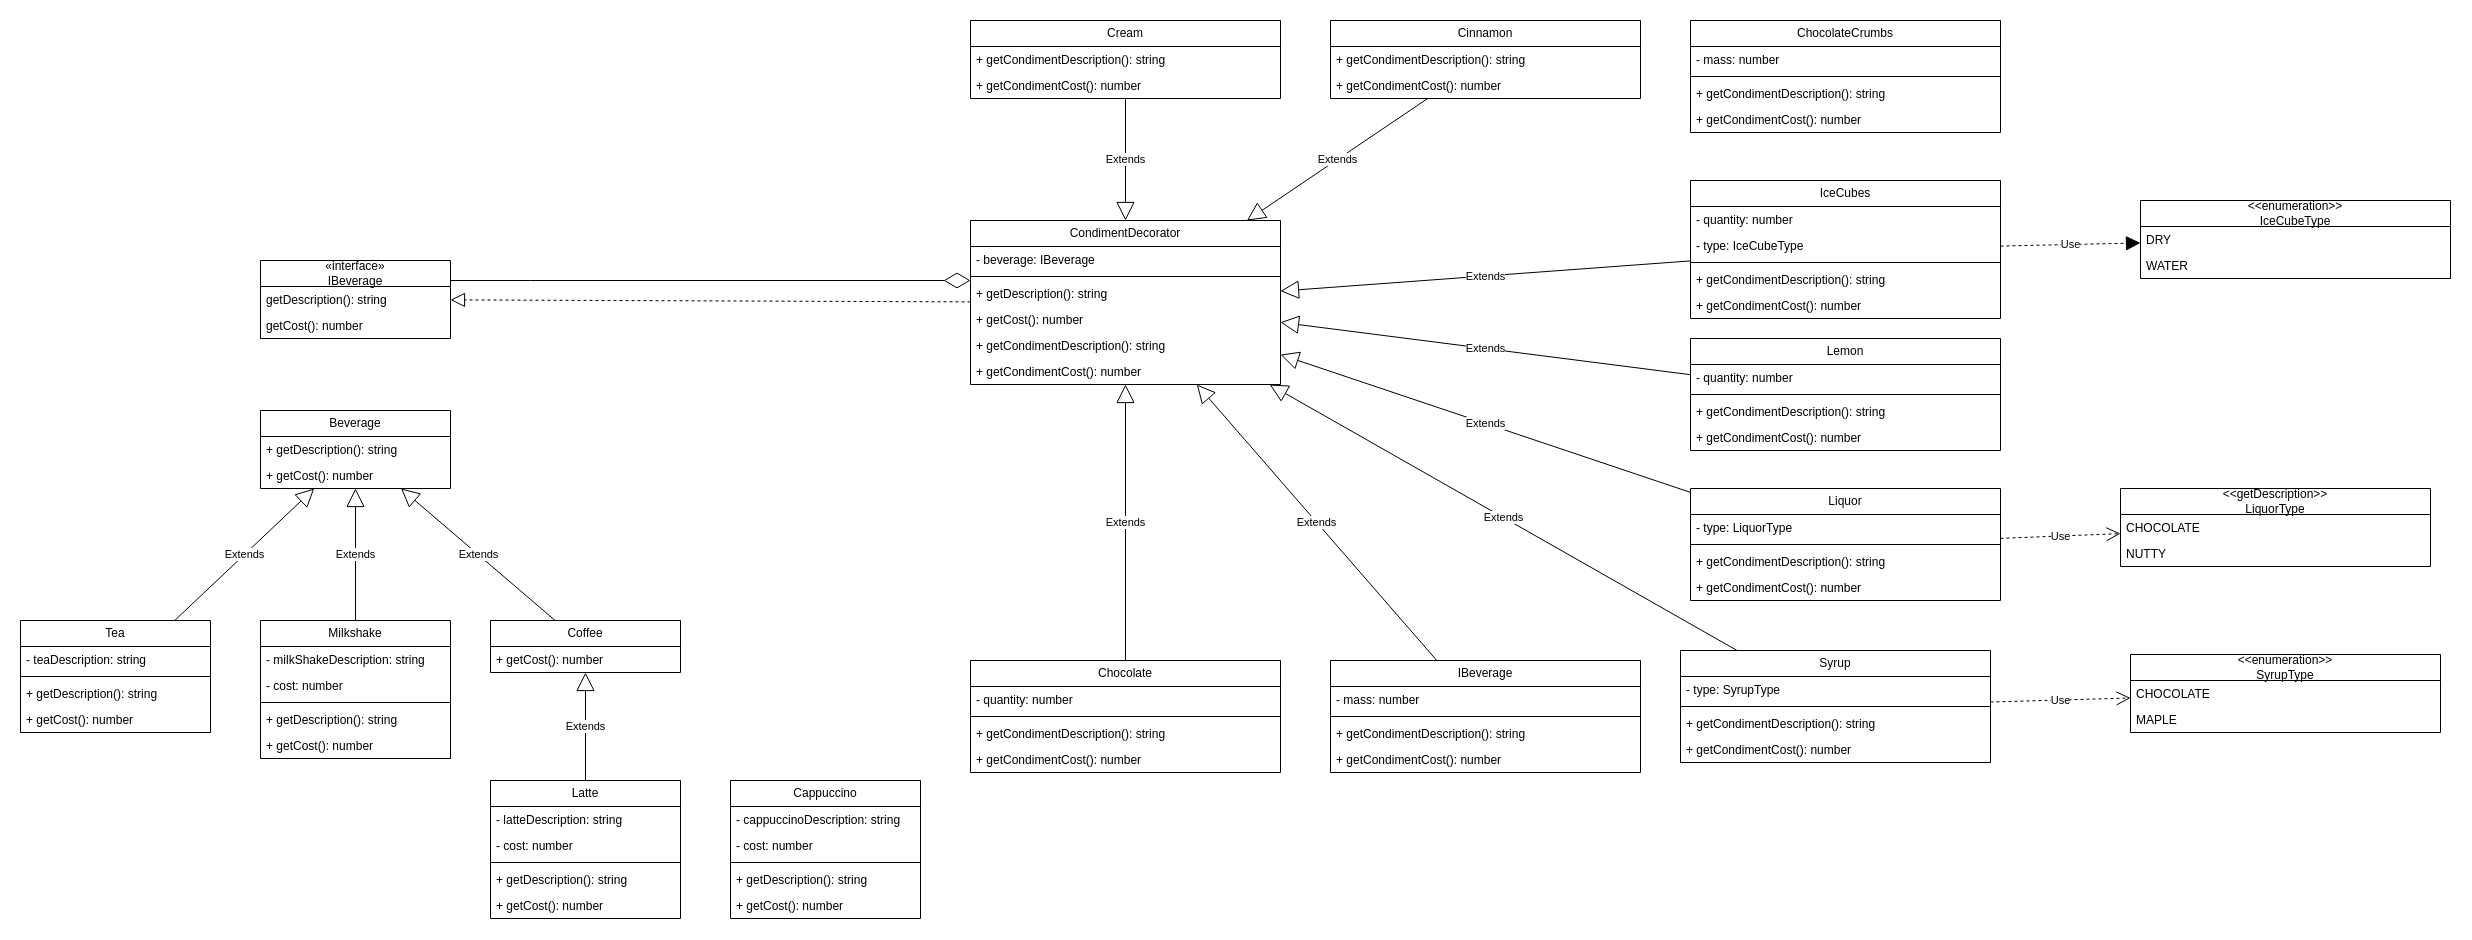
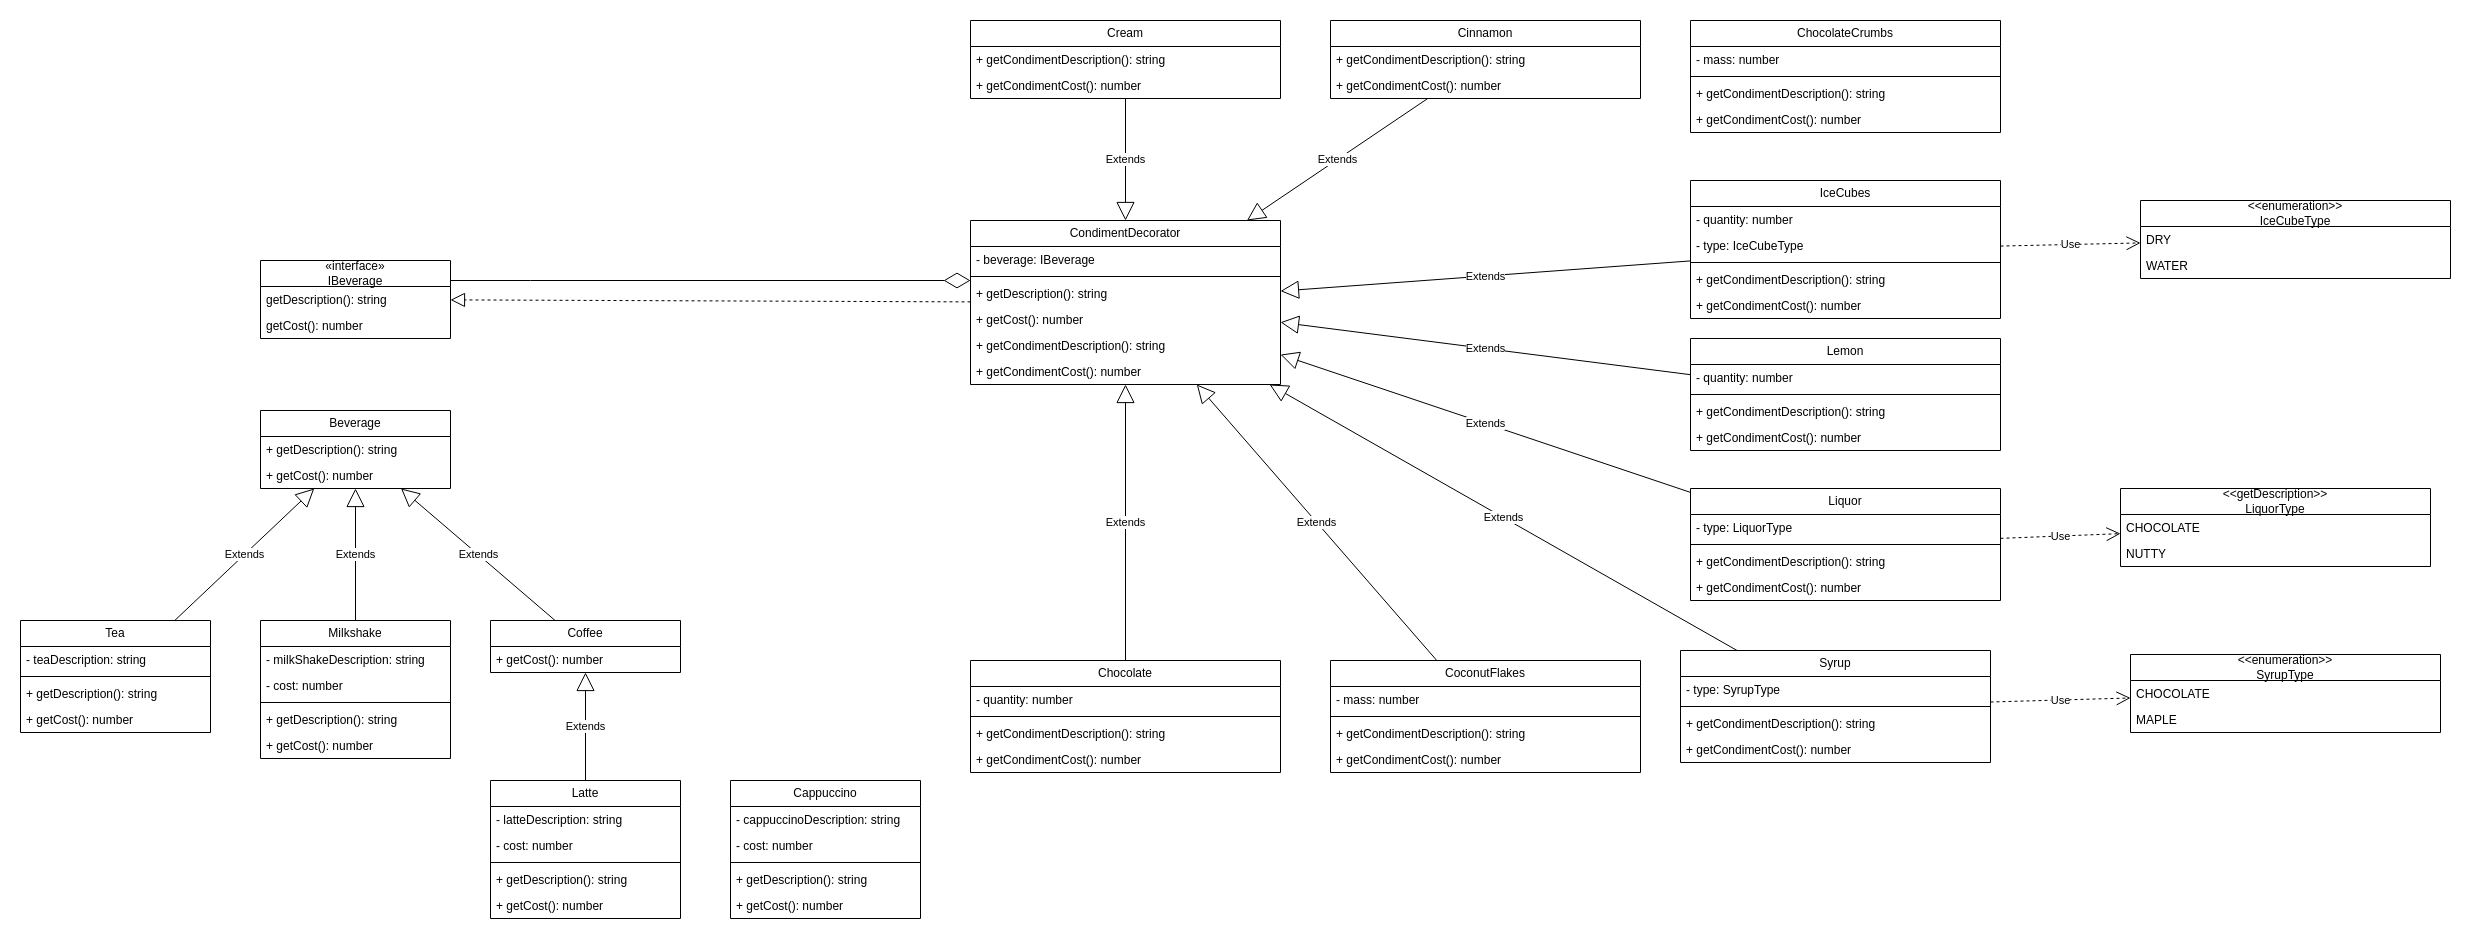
- <mxCell id="99" value="Use" style="endArrow=block;endSize=12;dashed=1;html=1;rounded=0;" edge="1" parent="1" source="71" target="96"><mxGeometry width="160" relative="1" as="geometry"><mxPoint x="1660" y="450" as="sourcePoint" /><mxPoint x="1820" y="450" as="targetPoint" /></mxGeometry></mxCell>
+ <mxCell id="99" value="Use" style="endArrow=open;endSize=12;dashed=1;html=1;rounded=0;" edge="1" parent="1" source="71" target="96"><mxGeometry width="160" relative="1" as="geometry"><mxPoint x="1660" y="450" as="sourcePoint" /><mxPoint x="1820" y="450" as="targetPoint" /></mxGeometry></mxCell>
- <mxCell id="59" value="IBeverage" style="swimlane;fontStyle=0;childLayout=stackLayout;horizontal=1;startSize=26;fillColor=none;horizontalStack=0;resizeParent=1;resizeParentMax=0;resizeLast=0;collapsible=1;marginBottom=0;whiteSpace=wrap;html=1;" vertex="1" parent="1"><mxGeometry x="1330" y="660" width="310" height="112" as="geometry" /></mxCell>
+ <mxCell id="59" value="CoconutFlakes" style="swimlane;fontStyle=0;childLayout=stackLayout;horizontal=1;startSize=26;fillColor=none;horizontalStack=0;resizeParent=1;resizeParentMax=0;resizeLast=0;collapsible=1;marginBottom=0;whiteSpace=wrap;html=1;" vertex="1" parent="1"><mxGeometry x="1330" y="660" width="310" height="112" as="geometry" /></mxCell>
